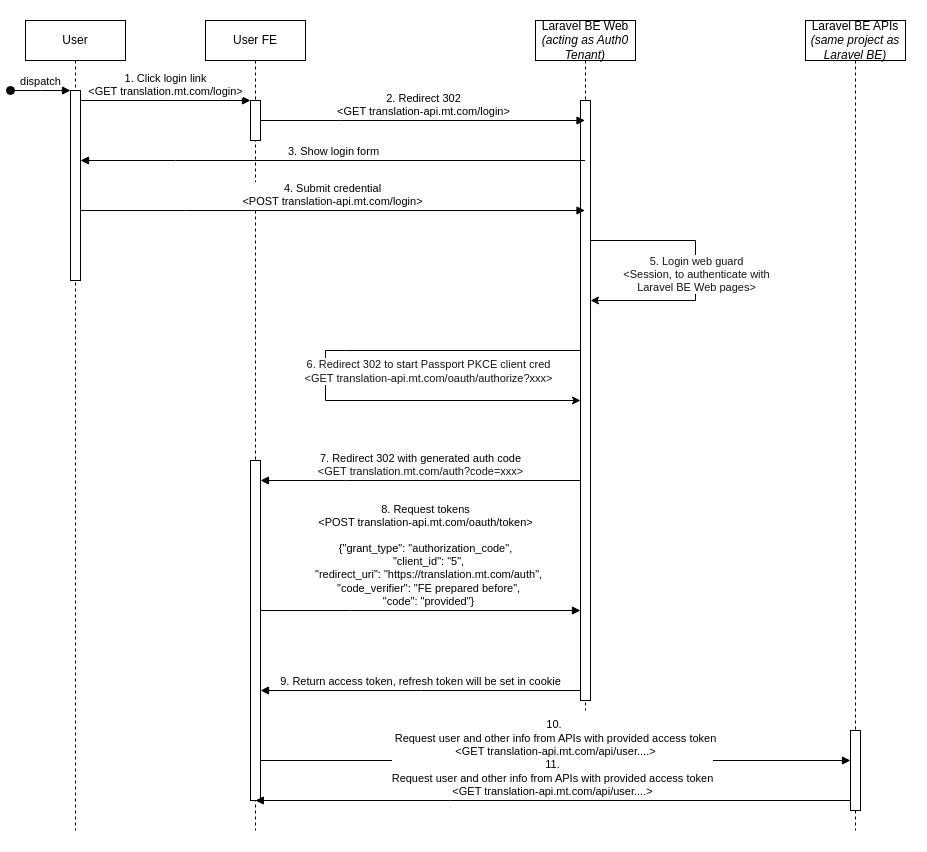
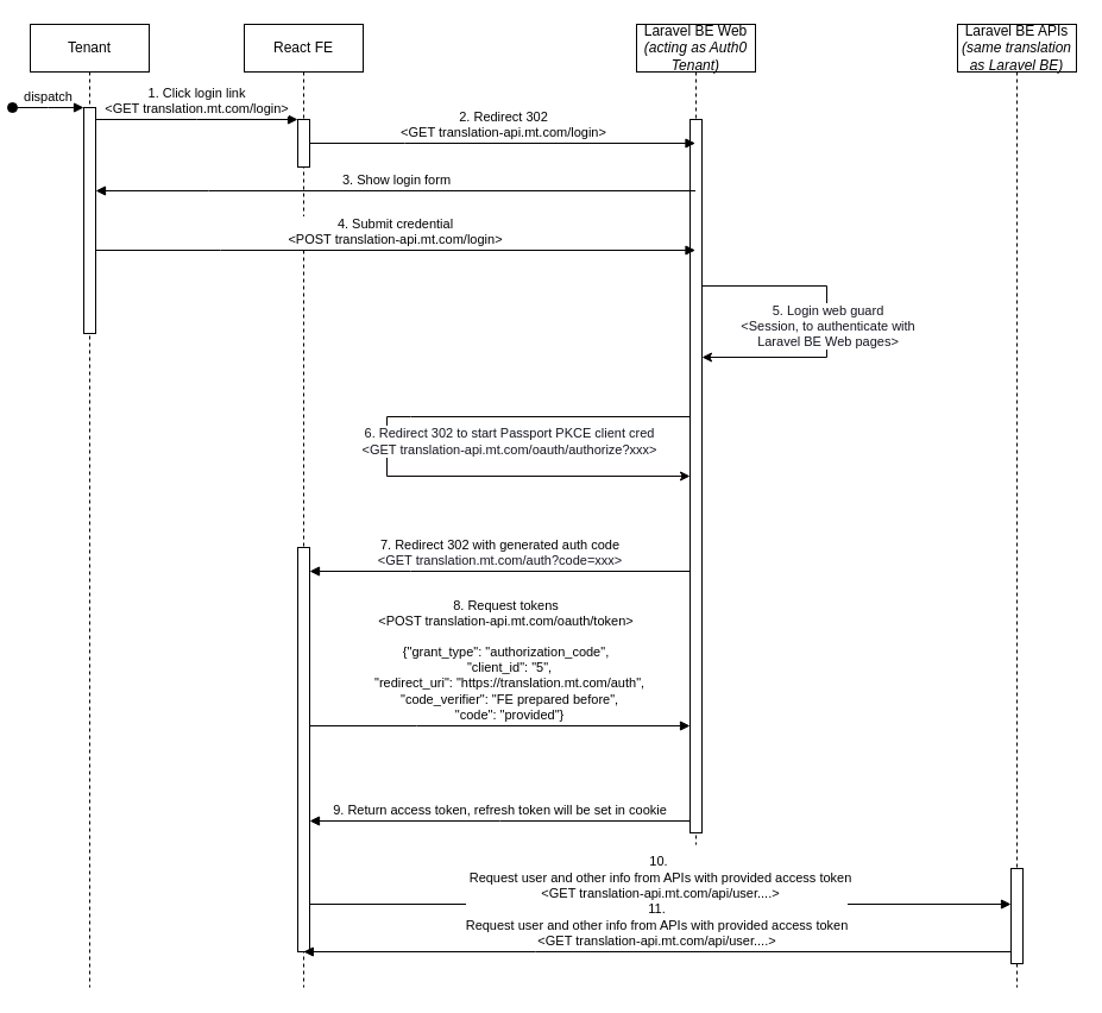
- <mxCell id="2" value="User" style="shape=umlLifeline;perimeter=lifelinePerimeter;whiteSpace=wrap;html=1;container=0;dropTarget=0;collapsible=0;recursiveResize=0;outlineConnect=0;portConstraint=eastwest;newEdgeStyle={&quot;edgeStyle&quot;:&quot;elbowEdgeStyle&quot;,&quot;elbow&quot;:&quot;vertical&quot;,&quot;curved&quot;:0,&quot;rounded&quot;:0};" parent="1" vertex="1"><mxGeometry x="20" y="20" width="100" height="810" as="geometry" /></mxCell>
+ <mxCell id="2" value="Tenant" style="shape=umlLifeline;perimeter=lifelinePerimeter;whiteSpace=wrap;html=1;container=0;dropTarget=0;collapsible=0;recursiveResize=0;outlineConnect=0;portConstraint=eastwest;newEdgeStyle={&quot;edgeStyle&quot;:&quot;elbowEdgeStyle&quot;,&quot;elbow&quot;:&quot;vertical&quot;,&quot;curved&quot;:0,&quot;rounded&quot;:0};" parent="1" vertex="1"><mxGeometry x="20" y="20" width="100" height="810" as="geometry" /></mxCell>
- <mxCell id="5" value="User FE" style="shape=umlLifeline;perimeter=lifelinePerimeter;whiteSpace=wrap;html=1;container=0;dropTarget=0;collapsible=0;recursiveResize=0;outlineConnect=0;portConstraint=eastwest;newEdgeStyle={&quot;edgeStyle&quot;:&quot;elbowEdgeStyle&quot;,&quot;elbow&quot;:&quot;vertical&quot;,&quot;curved&quot;:0,&quot;rounded&quot;:0};" parent="1" vertex="1"><mxGeometry x="200" y="20" width="100" height="810" as="geometry" /></mxCell>
+ <mxCell id="5" value="React FE" style="shape=umlLifeline;perimeter=lifelinePerimeter;whiteSpace=wrap;html=1;container=0;dropTarget=0;collapsible=0;recursiveResize=0;outlineConnect=0;portConstraint=eastwest;newEdgeStyle={&quot;edgeStyle&quot;:&quot;elbowEdgeStyle&quot;,&quot;elbow&quot;:&quot;vertical&quot;,&quot;curved&quot;:0,&quot;rounded&quot;:0};" parent="1" vertex="1"><mxGeometry x="200" y="20" width="100" height="810" as="geometry" /></mxCell>
- <mxCell id="15" value="Laravel BE APIs&lt;br&gt;&lt;i&gt;(same project as Laravel BE)&lt;/i&gt;" style="shape=umlLifeline;perimeter=lifelinePerimeter;whiteSpace=wrap;html=1;container=0;dropTarget=0;collapsible=0;recursiveResize=0;outlineConnect=0;portConstraint=eastwest;newEdgeStyle={&quot;edgeStyle&quot;:&quot;elbowEdgeStyle&quot;,&quot;elbow&quot;:&quot;vertical&quot;,&quot;curved&quot;:0,&quot;rounded&quot;:0};" parent="1" vertex="1"><mxGeometry x="800" y="20" width="100" height="810" as="geometry" /></mxCell>
+ <mxCell id="15" value="Laravel BE APIs&lt;br&gt;&lt;i&gt;(same translation as Laravel BE)&lt;/i&gt;" style="shape=umlLifeline;perimeter=lifelinePerimeter;whiteSpace=wrap;html=1;container=0;dropTarget=0;collapsible=0;recursiveResize=0;outlineConnect=0;portConstraint=eastwest;newEdgeStyle={&quot;edgeStyle&quot;:&quot;elbowEdgeStyle&quot;,&quot;elbow&quot;:&quot;vertical&quot;,&quot;curved&quot;:0,&quot;rounded&quot;:0};" parent="1" vertex="1"><mxGeometry x="800" y="20" width="100" height="810" as="geometry" /></mxCell>
